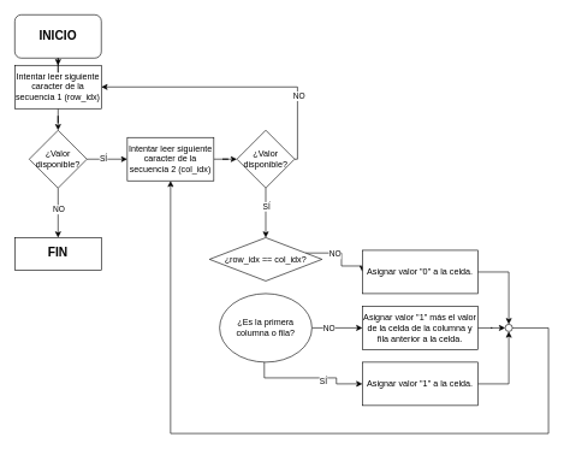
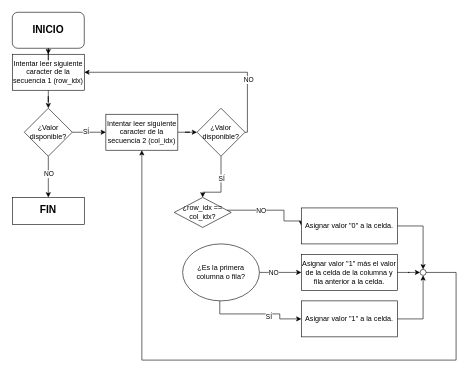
- <mxCell id="8" value="¿row_idx == col_idx?" style="rhombus;whiteSpace=wrap;html=1;rounded=0;" vertex="1" parent="1"><mxGeometry x="290" y="328.75" width="156" height="60" as="geometry" /></mxCell>
+ <mxCell id="8" value="¿row_idx == col_idx?" style="rhombus;whiteSpace=wrap;html=1;rounded=0;" vertex="1" parent="1"><mxGeometry x="290" y="328.75" width="95" height="50" as="geometry" /></mxCell>
